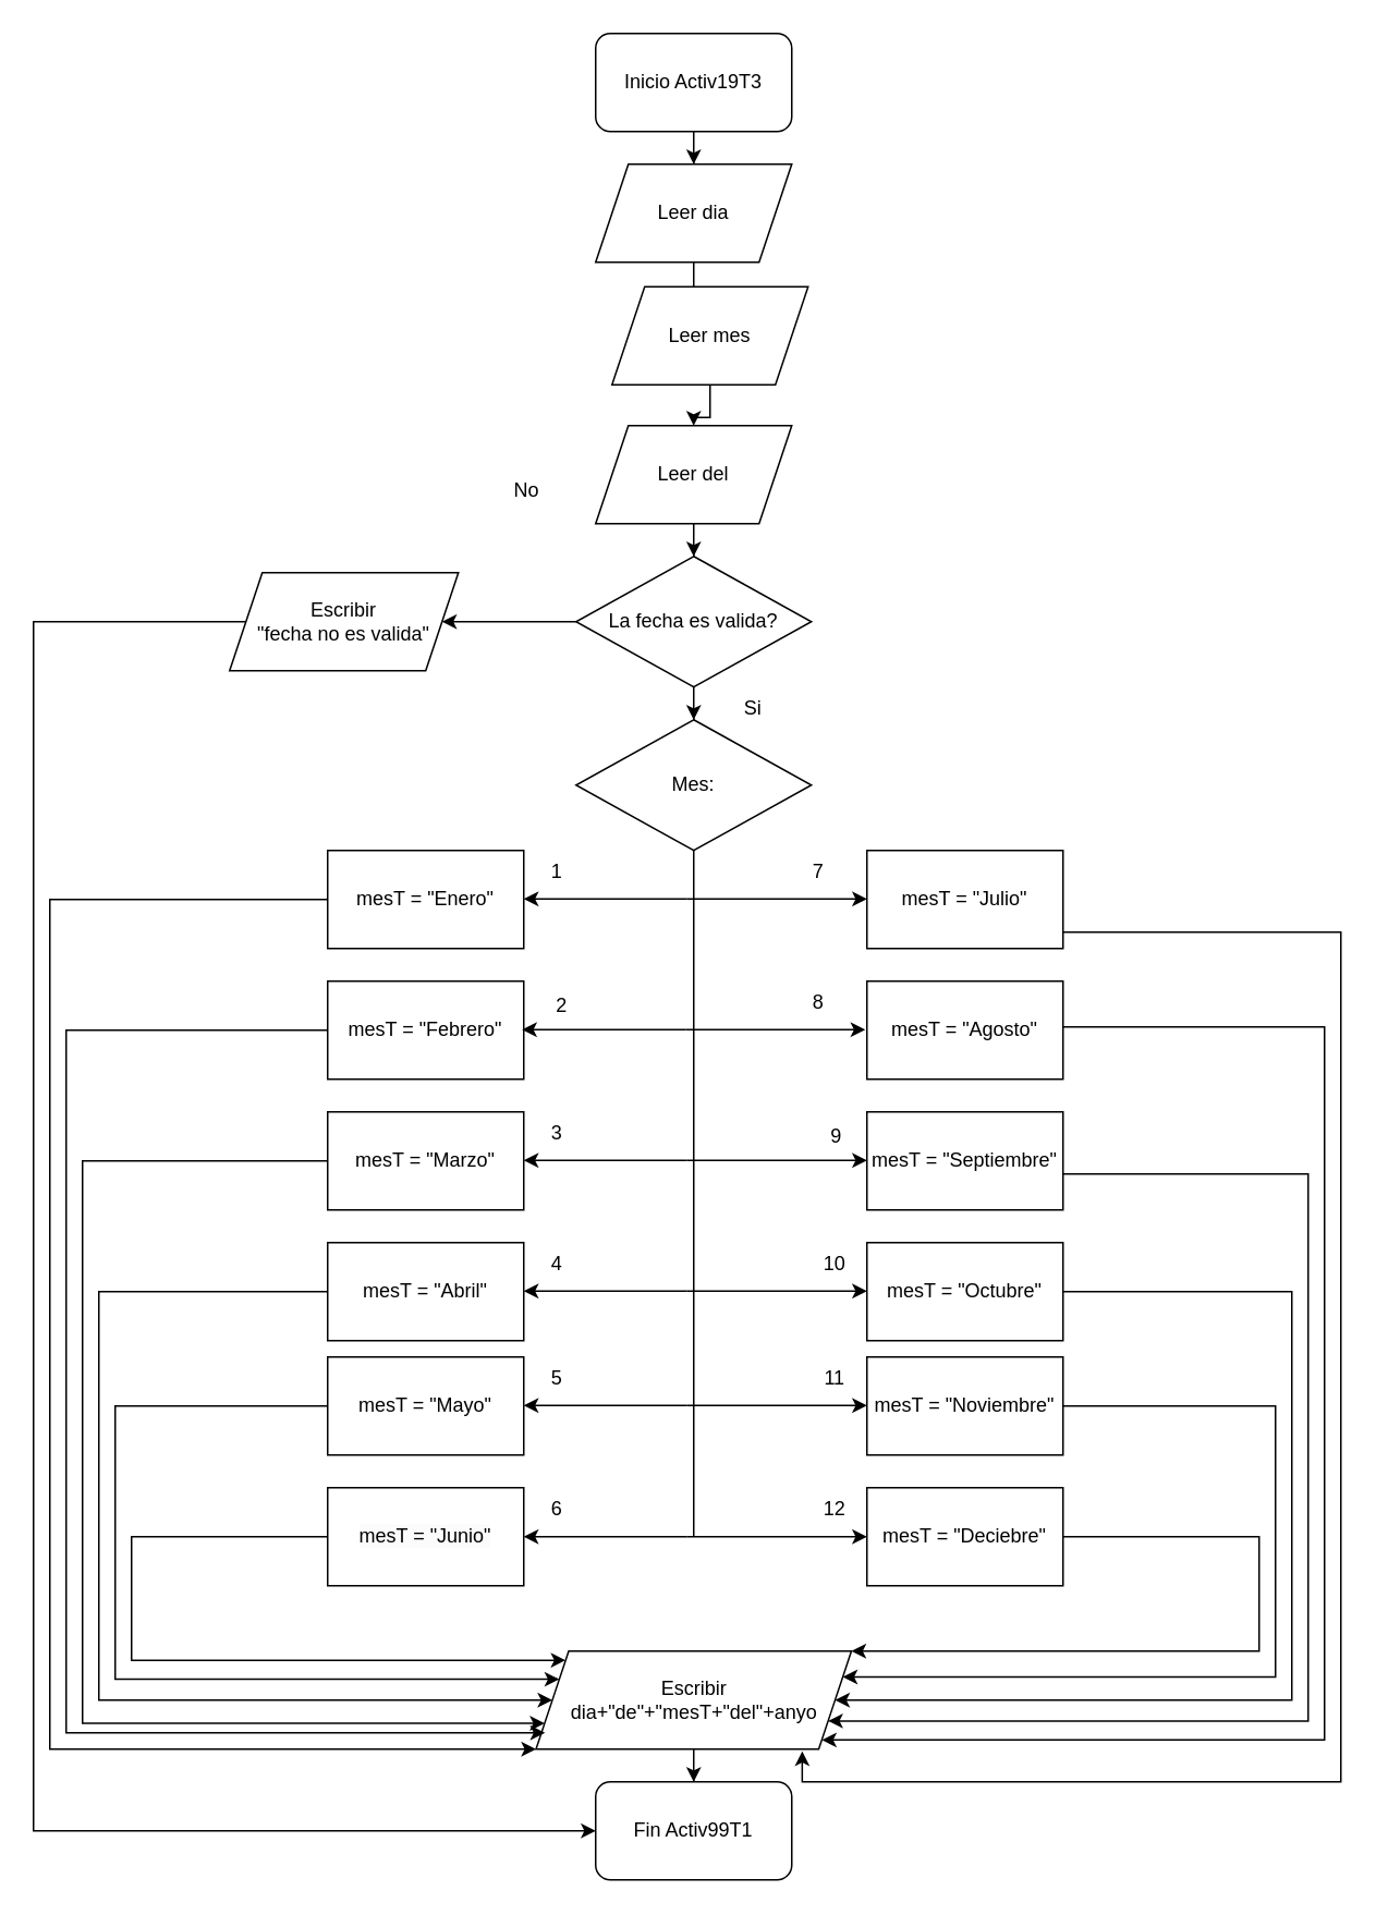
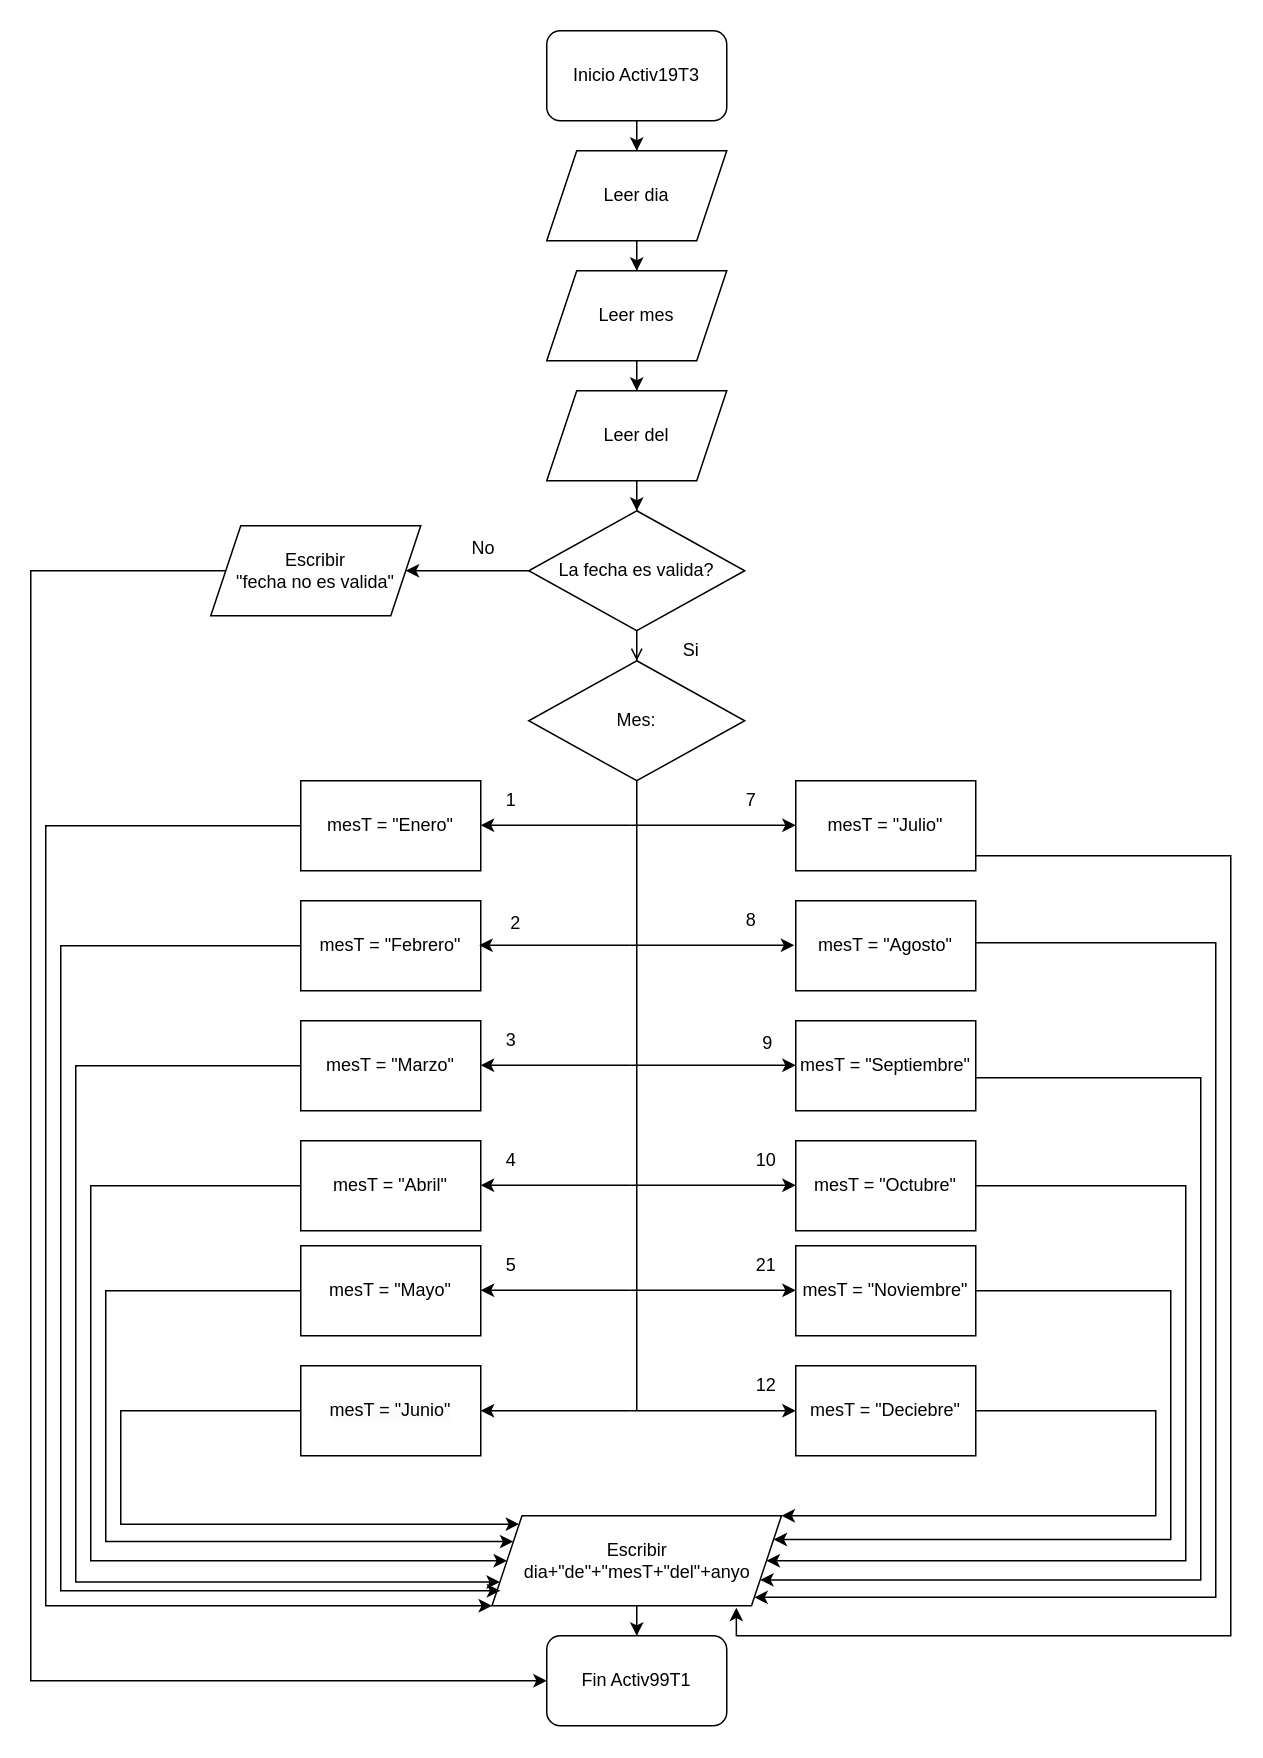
- <mxCell id="7" value="Leer mes" style="shape=parallelogram;perimeter=parallelogramPerimeter;whiteSpace=wrap;html=1;fixedSize=1;" vertex="1" parent="1"><mxGeometry x="374" y="175" width="120" height="60" as="geometry" /></mxCell>
+ <mxCell id="7" value="Leer mes" style="shape=parallelogram;perimeter=parallelogramPerimeter;whiteSpace=wrap;html=1;fixedSize=1;" vertex="1" parent="1"><mxGeometry x="364" y="180" width="120" height="60" as="geometry" /></mxCell>
- <mxCell id="55" value="No" style="text;html=1;align=center;verticalAlign=middle;whiteSpace=wrap;rounded=0;" vertex="1" parent="1"><mxGeometry x="292" y="285" width="60" height="30" as="geometry" /></mxCell>
+ <mxCell id="55" value="No" style="text;html=1;align=center;verticalAlign=middle;whiteSpace=wrap;rounded=0;" vertex="1" parent="1"><mxGeometry x="292" y="350" width="60" height="30" as="geometry" /></mxCell>
- <mxCell id="11" style="edgeStyle=orthogonalEdgeStyle;rounded=0;orthogonalLoop=1;jettySize=auto;html=1;entryX=0.5;entryY=0;entryDx=0;entryDy=0;" edge="1" parent="1" source="12" target="15"><mxGeometry relative="1" as="geometry" /></mxCell>
+ <mxCell id="11" style="edgeStyle=orthogonalEdgeStyle;rounded=0;orthogonalLoop=1;jettySize=auto;html=1;entryX=0.5;entryY=0;entryDx=0;entryDy=0;endArrow=open;" edge="1" parent="1" source="12" target="15"><mxGeometry relative="1" as="geometry" /></mxCell>
- <mxCell id="67" value="11" style="text;html=1;align=center;verticalAlign=middle;resizable=0;points=[];autosize=1;strokeColor=none;fillColor=none;" vertex="1" parent="1"><mxGeometry x="490" y="828" width="40" height="30" as="geometry" /></mxCell>
+ <mxCell id="67" value="21" style="text;html=1;align=center;verticalAlign=middle;resizable=0;points=[];autosize=1;strokeColor=none;fillColor=none;" vertex="1" parent="1"><mxGeometry x="490" y="828" width="40" height="30" as="geometry" /></mxCell>
- <mxCell id="62" value="6" style="text;html=1;align=center;verticalAlign=middle;resizable=0;points=[];autosize=1;strokeColor=none;fillColor=none;" vertex="1" parent="1"><mxGeometry x="325" y="908" width="30" height="30" as="geometry" /></mxCell>
